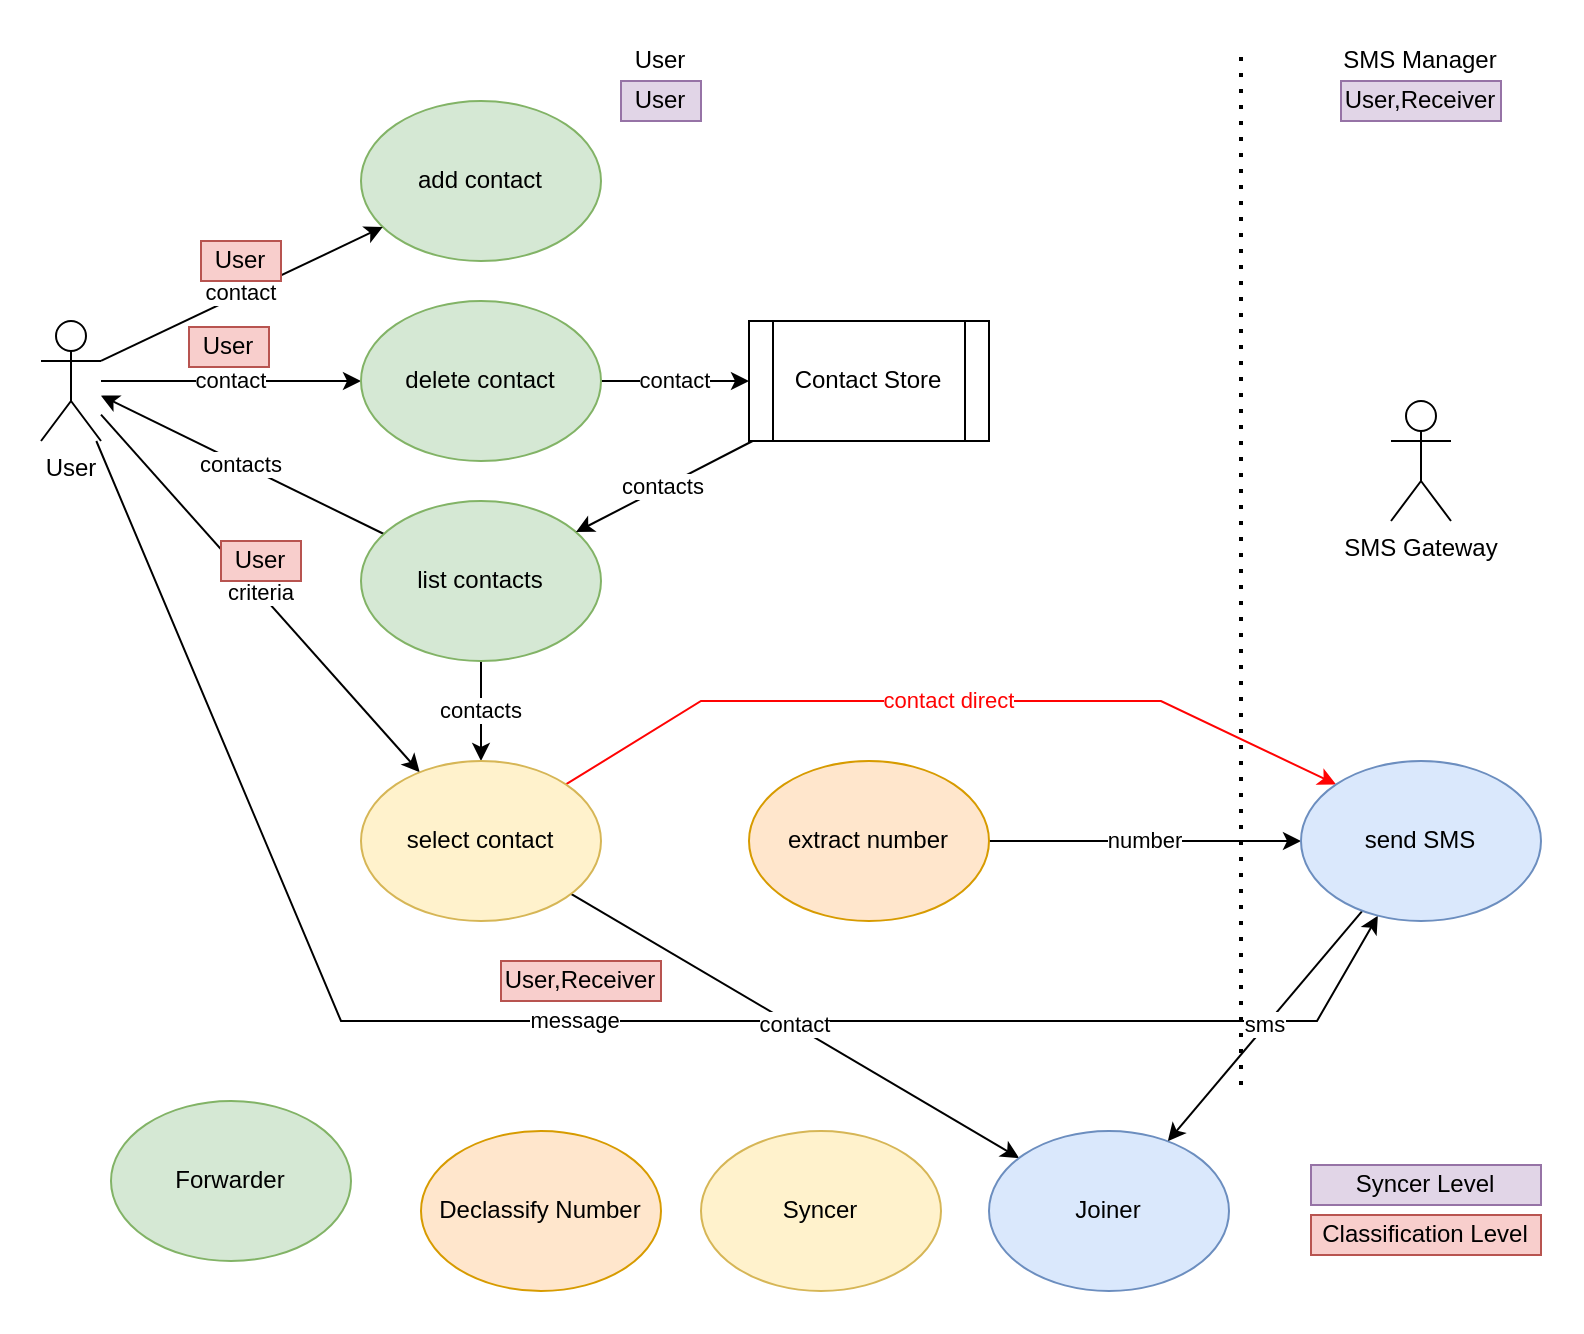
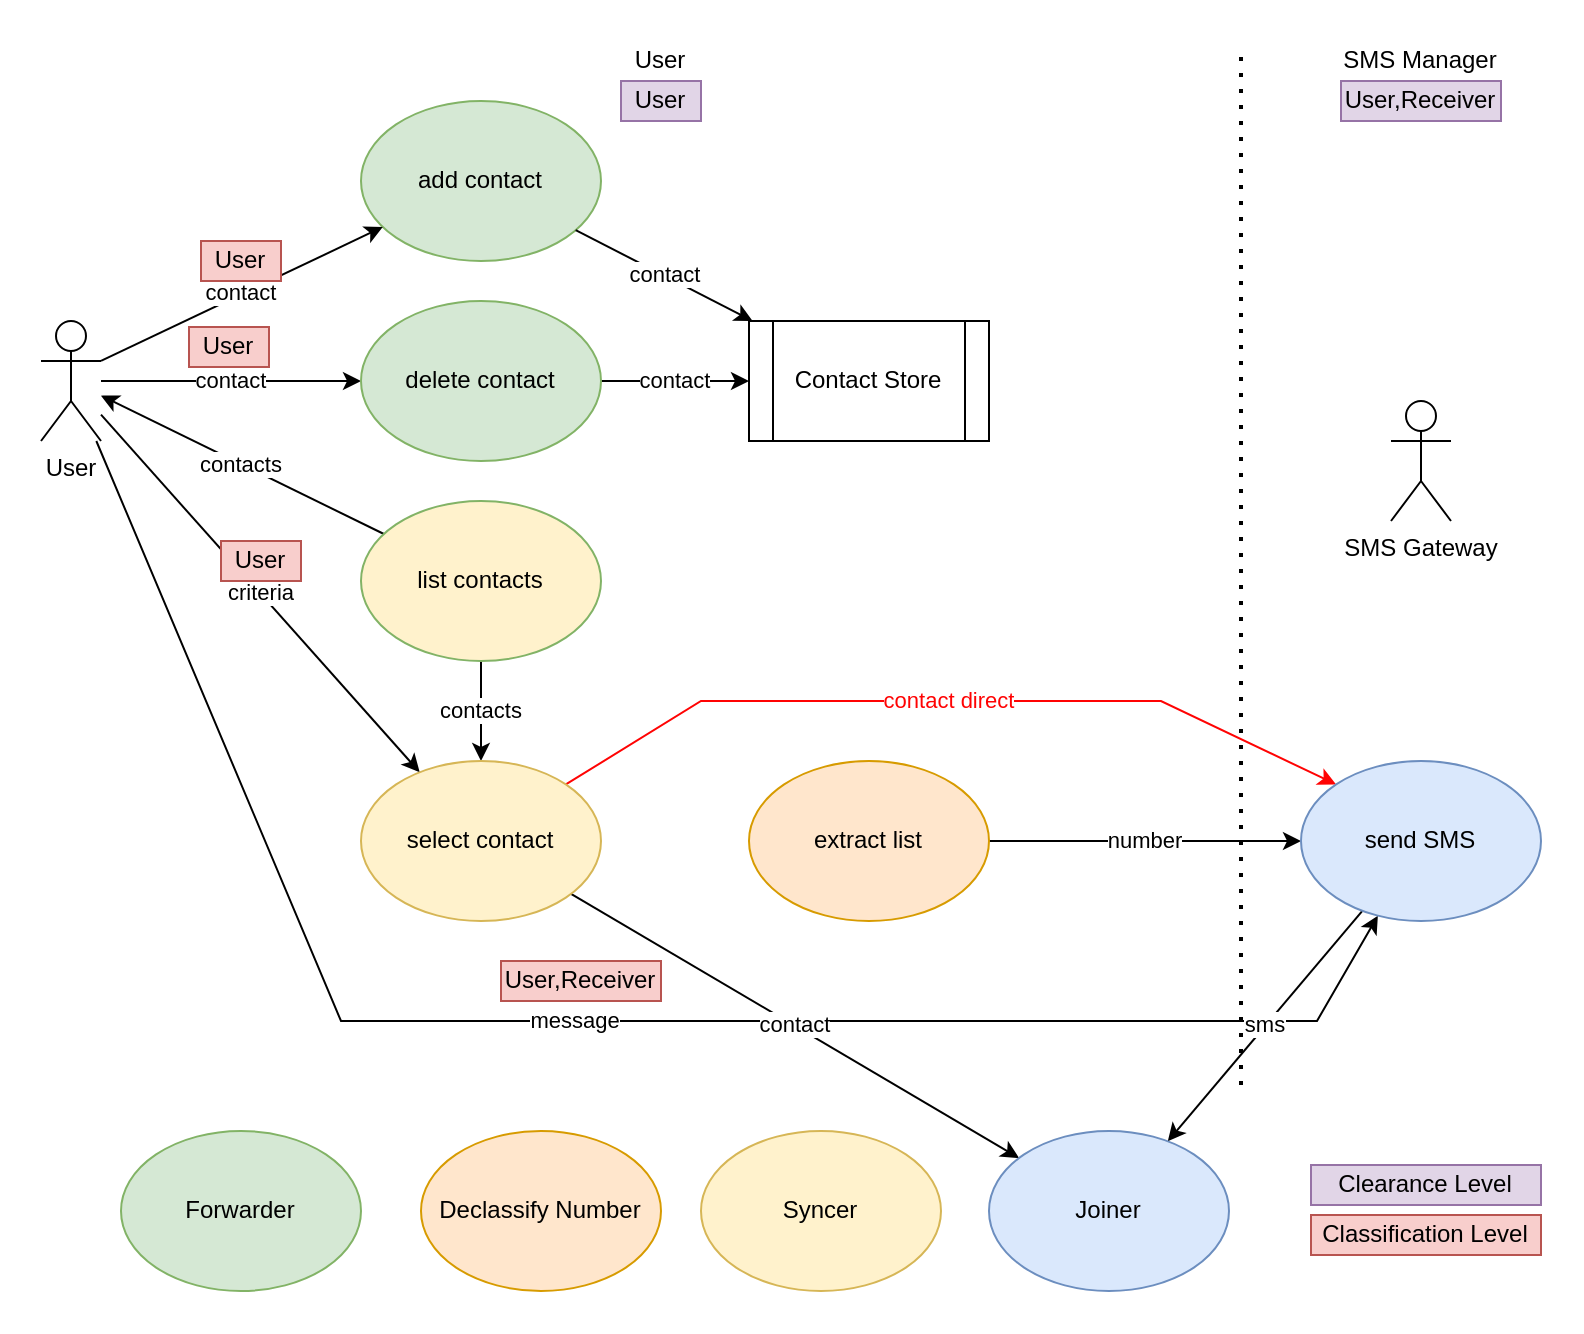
+ <mxCell id="22" value="contact" style="endArrow=classic;html=1;" parent="1" source="7" target="20" edge="1"><mxGeometry width="50" height="50" relative="1" as="geometry"><mxPoint x="110" y="193.793" as="sourcePoint" /><mxPoint x="189.022" y="161.095" as="targetPoint" /><Array as="points" /></mxGeometry></mxCell>
- <mxCell id="23" value="contacts" style="endArrow=classic;html=1;" parent="1" source="20" target="12" edge="1"><mxGeometry width="50" height="50" relative="1" as="geometry"><mxPoint x="480" y="290" as="sourcePoint" /><mxPoint x="374" y="133.093" as="targetPoint" /><Array as="points" /></mxGeometry></mxCell>
- <mxCell id="12" value="list contacts" style="ellipse;whiteSpace=wrap;html=1;fillColor=#d5e8d4;strokeColor=#82b366;" parent="1" vertex="1"><mxGeometry x="180" y="250" width="120" height="80" as="geometry" /></mxCell>
+ <mxCell id="12" value="list contacts" style="ellipse;whiteSpace=wrap;html=1;fillColor=#fff2cc;strokeColor=#82b366;" parent="1" vertex="1"><mxGeometry x="180" y="250" width="120" height="80" as="geometry" /></mxCell>
- <mxCell id="17" value="extract number" style="ellipse;whiteSpace=wrap;html=1;fillColor=#ffe6cc;strokeColor=#d79b00;" parent="1" vertex="1"><mxGeometry x="374" y="380" width="120" height="80" as="geometry" /></mxCell>
+ <mxCell id="17" value="extract list" style="ellipse;whiteSpace=wrap;html=1;fillColor=#ffe6cc;strokeColor=#d79b00;" parent="1" vertex="1"><mxGeometry x="374" y="380" width="120" height="80" as="geometry" /></mxCell>
- <mxCell id="27" value="Forwarder" style="ellipse;whiteSpace=wrap;html=1;fillColor=#d5e8d4;strokeColor=#82b366;" parent="1" vertex="1"><mxGeometry x="55" y="550" width="120" height="80" as="geometry" /></mxCell>
+ <mxCell id="27" value="Forwarder" style="ellipse;whiteSpace=wrap;html=1;fillColor=#d5e8d4;strokeColor=#82b366;" parent="1" vertex="1"><mxGeometry x="60" y="565" width="120" height="80" as="geometry" /></mxCell>
- <mxCell id="32" value="Syncer Level" style="text;html=1;strokeColor=#9673a6;fillColor=#e1d5e7;align=center;verticalAlign=middle;whiteSpace=wrap;rounded=0;" vertex="1" parent="1"><mxGeometry x="655" y="582" width="115" height="20" as="geometry" /></mxCell>
+ <mxCell id="32" value="Clearance Level" style="text;html=1;strokeColor=#9673a6;fillColor=#e1d5e7;align=center;verticalAlign=middle;whiteSpace=wrap;rounded=0;" vertex="1" parent="1"><mxGeometry x="655" y="582" width="115" height="20" as="geometry" /></mxCell>
